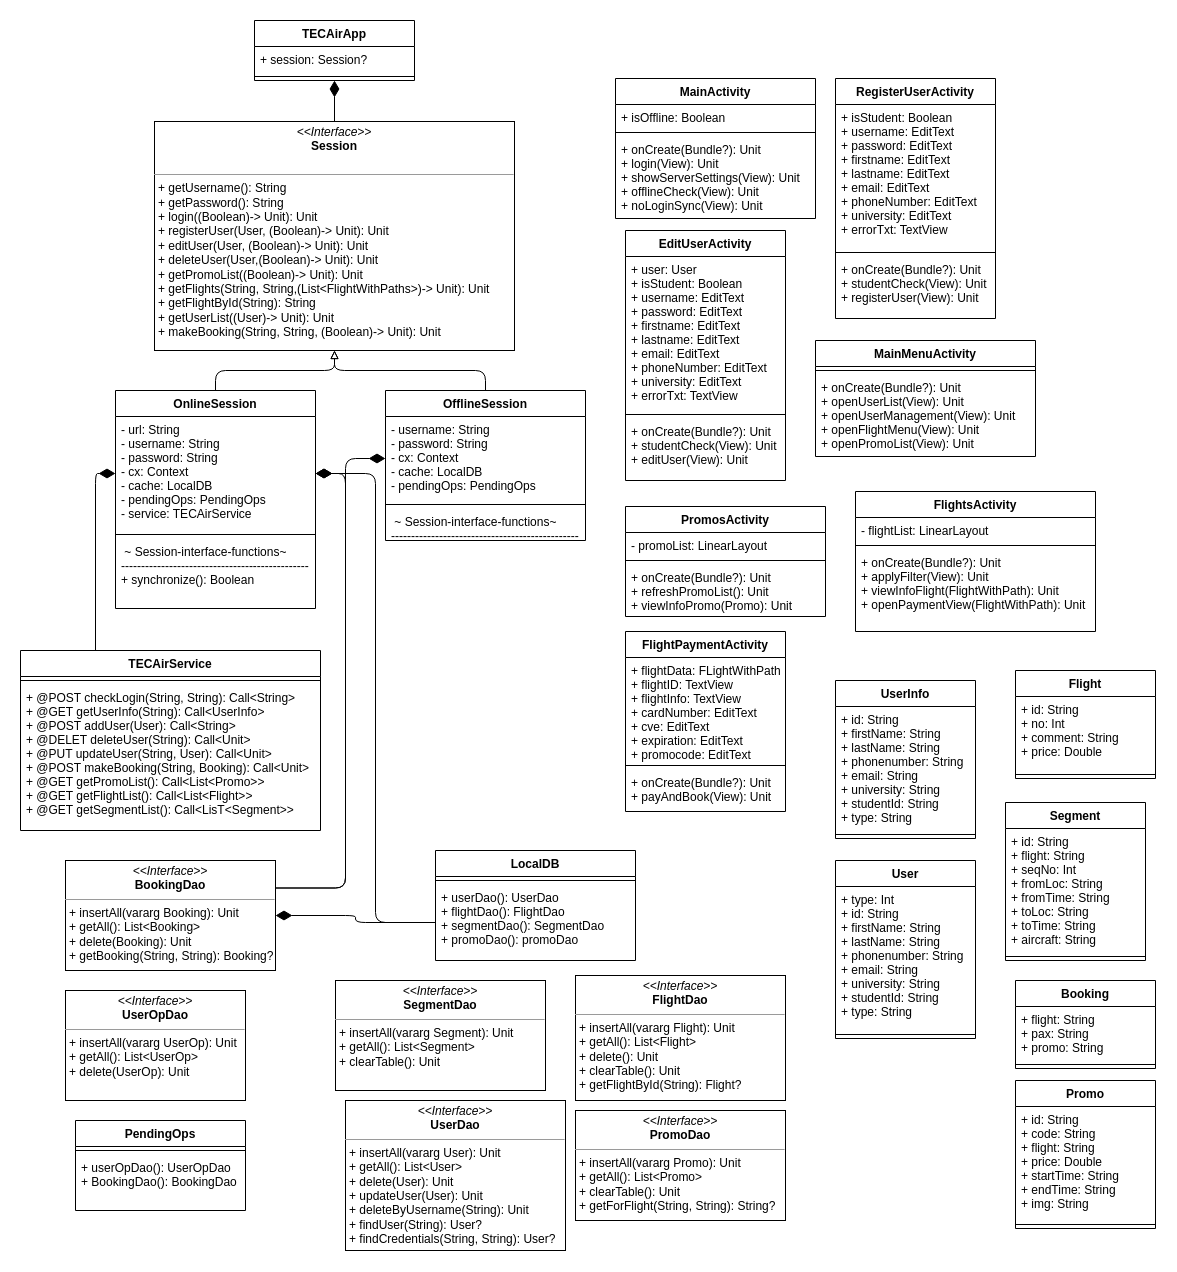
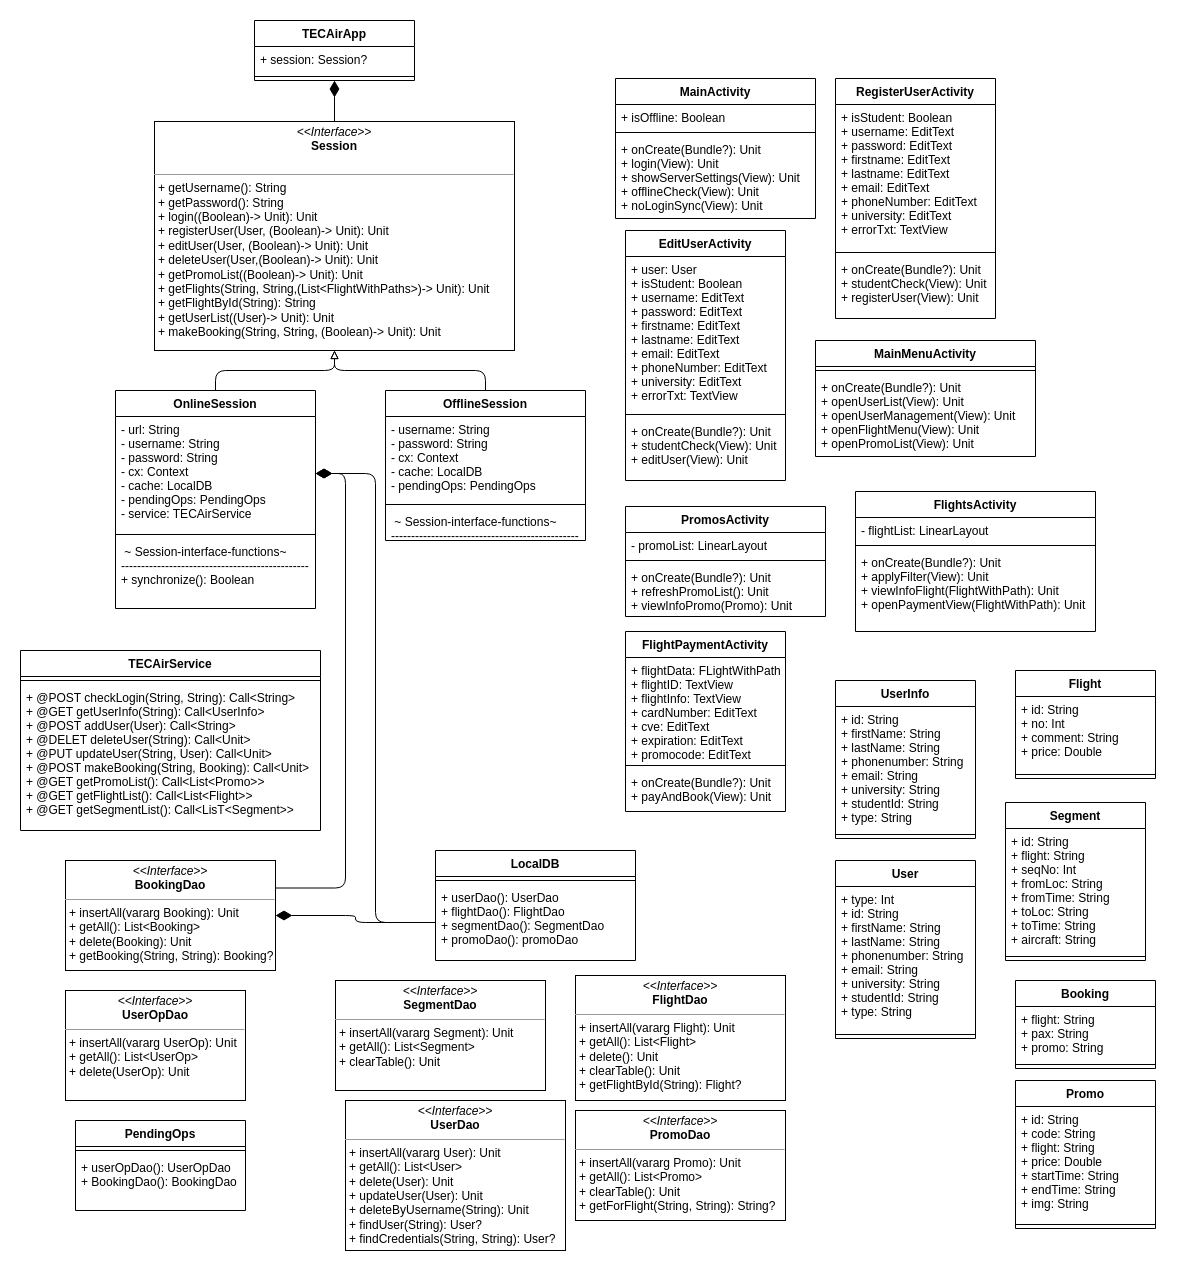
- <mxCell id="74" style="edgeStyle=orthogonalEdgeStyle;html=1;exitX=1;exitY=0.25;exitDx=0;exitDy=0;entryX=0;entryY=0.5;entryDx=0;entryDy=0;endArrow=diamondThin;endFill=1;endSize=14;" edge="1" parent="1" source="75" target="11"><mxGeometry relative="1" as="geometry"><Array as="points"><mxPoint x="345" y="887" /><mxPoint x="345" y="458" /></Array></mxGeometry></mxCell>
- <mxCell id="44" style="edgeStyle=orthogonalEdgeStyle;html=1;exitX=0.25;exitY=0;exitDx=0;exitDy=0;entryX=0;entryY=0.5;entryDx=0;entryDy=0;endArrow=diamondThin;endFill=1;endSize=14;" edge="1" parent="1" source="45" target="6"><mxGeometry relative="1" as="geometry" /></mxCell>
